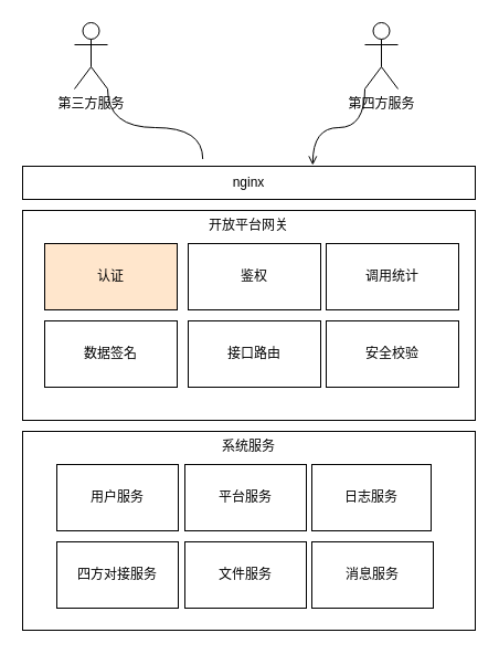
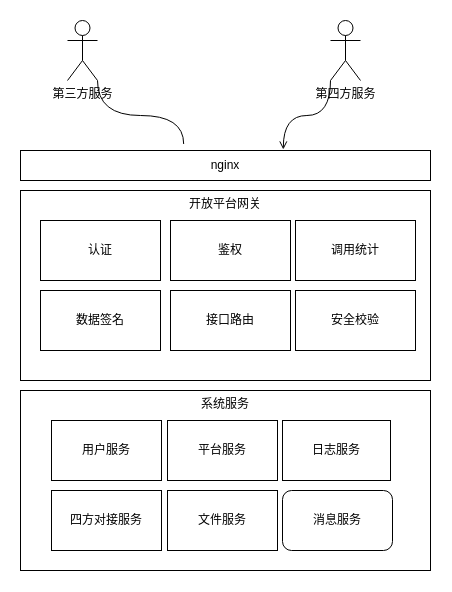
- <mxCell id="6" value="认证" style="rounded=0;whiteSpace=wrap;html=1;fillColor=#ffe6cc;" parent="1" vertex="1"><mxGeometry x="40" y="220" width="120" height="60" as="geometry" /></mxCell>
+ <mxCell id="6" value="认证" style="rounded=0;whiteSpace=wrap;html=1;" parent="1" vertex="1"><mxGeometry x="40" y="220" width="120" height="60" as="geometry" /></mxCell>
- <mxCell id="14" value="消息服务" style="rounded=0;whiteSpace=wrap;html=1;" parent="1" vertex="1"><mxGeometry x="282" y="490" width="110" height="60" as="geometry" /></mxCell>
+ <mxCell id="14" value="消息服务" style="whiteSpace=wrap;html=1;rounded=1;" parent="1" vertex="1"><mxGeometry x="282" y="490" width="110" height="60" as="geometry" /></mxCell>
